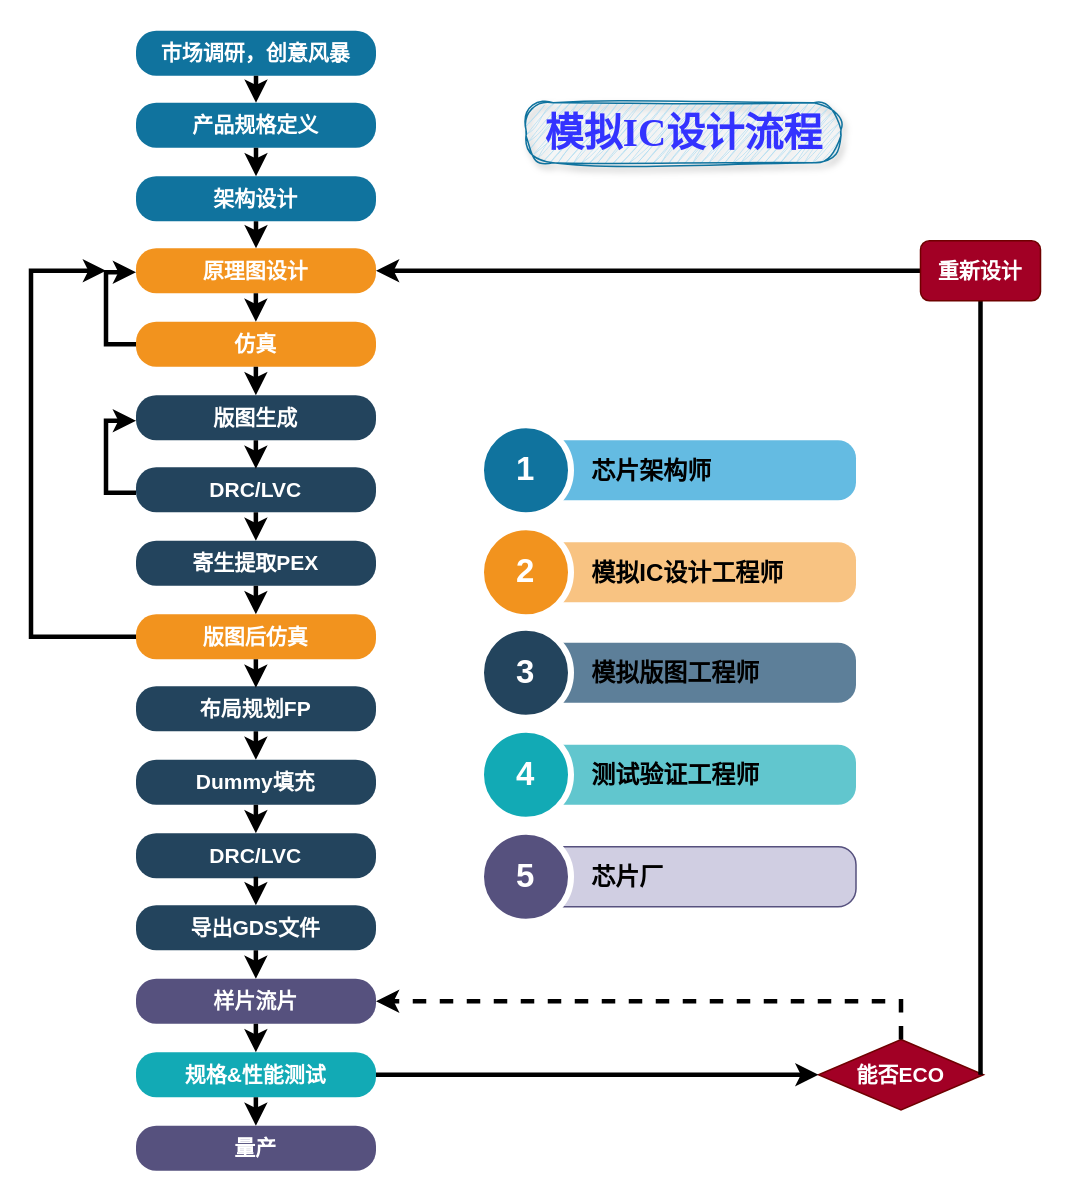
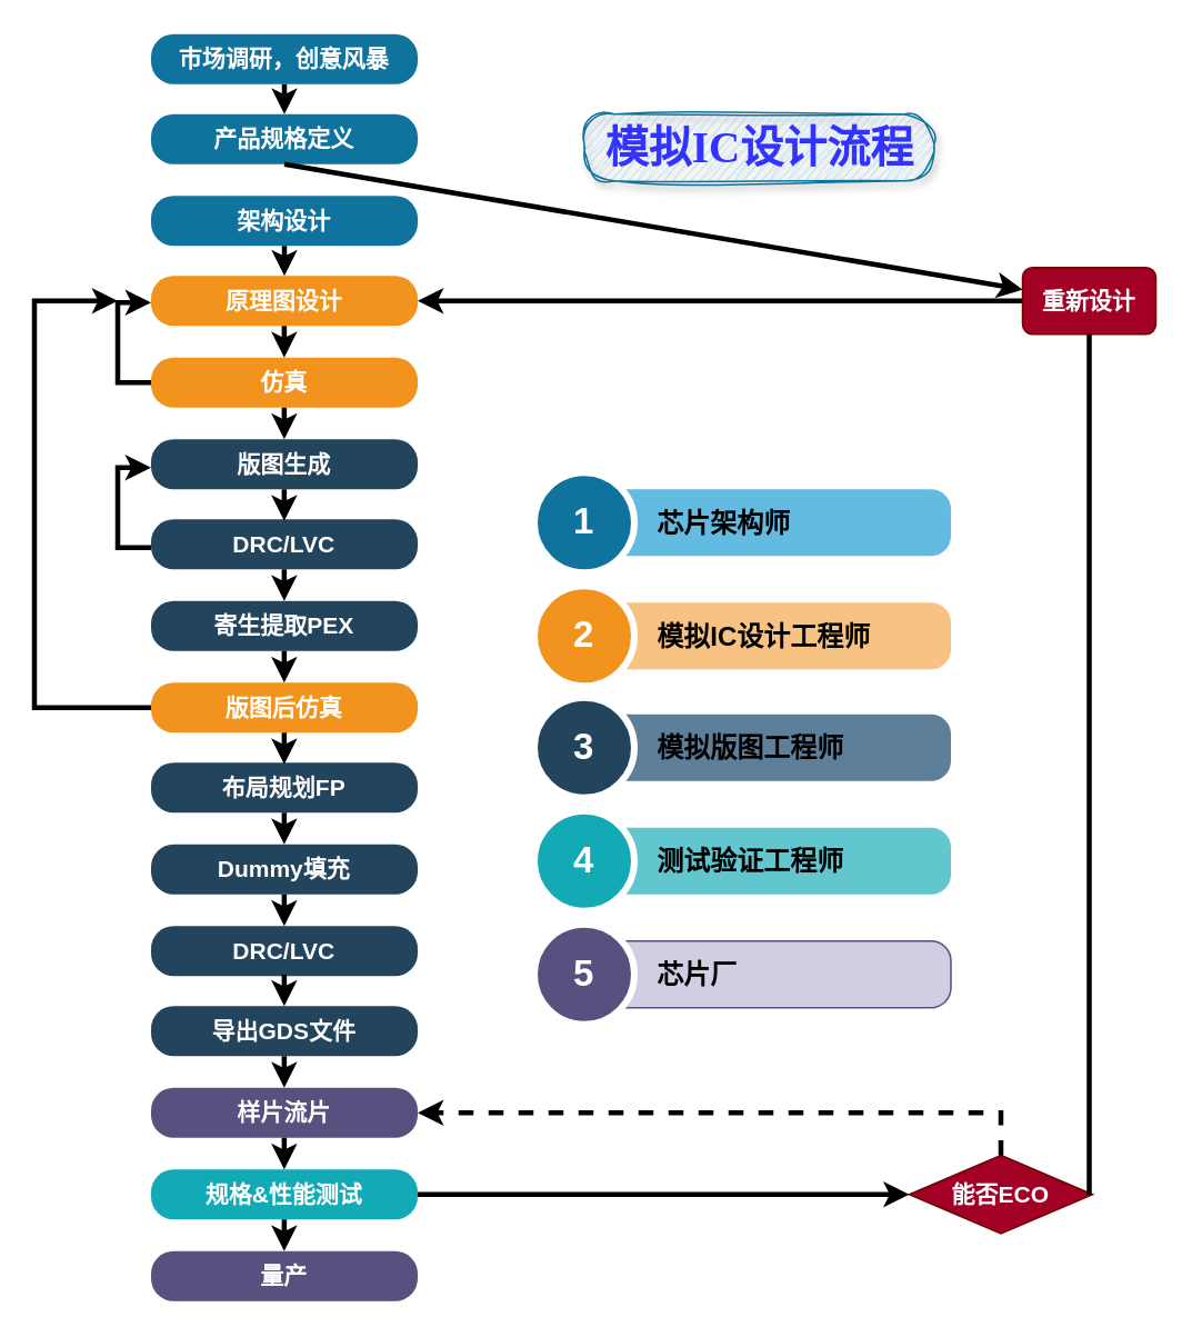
- <mxCell id="19" value="" style="endArrow=classic;html=1;rounded=0;entryX=0.5;entryY=0;entryDx=0;entryDy=0;exitX=0.5;exitY=1;exitDx=0;exitDy=0;strokeWidth=3;arcSize=45;" parent="1" source="7" target="8" edge="1"><mxGeometry width="50" height="50" relative="1" as="geometry"><mxPoint x="170" y="100" as="sourcePoint" /><mxPoint x="180" y="78" as="targetPoint" /></mxGeometry></mxCell>
+ <mxCell id="19" value="" style="endArrow=classic;html=1;rounded=0;exitX=0.5;exitY=1;exitDx=0;exitDy=0;strokeWidth=3;arcSize=45;" parent="1" source="7" target="41" edge="1"><mxGeometry width="50" height="50" relative="1" as="geometry"><mxPoint x="170" y="100" as="sourcePoint" /><mxPoint x="180" y="78" as="targetPoint" /></mxGeometry></mxCell>
